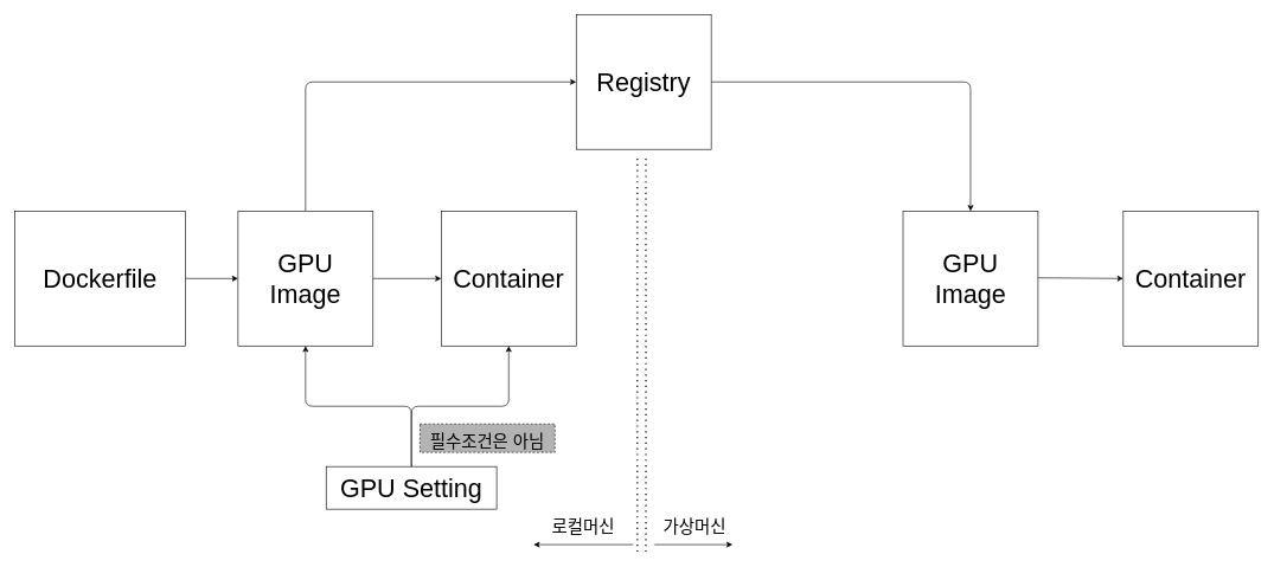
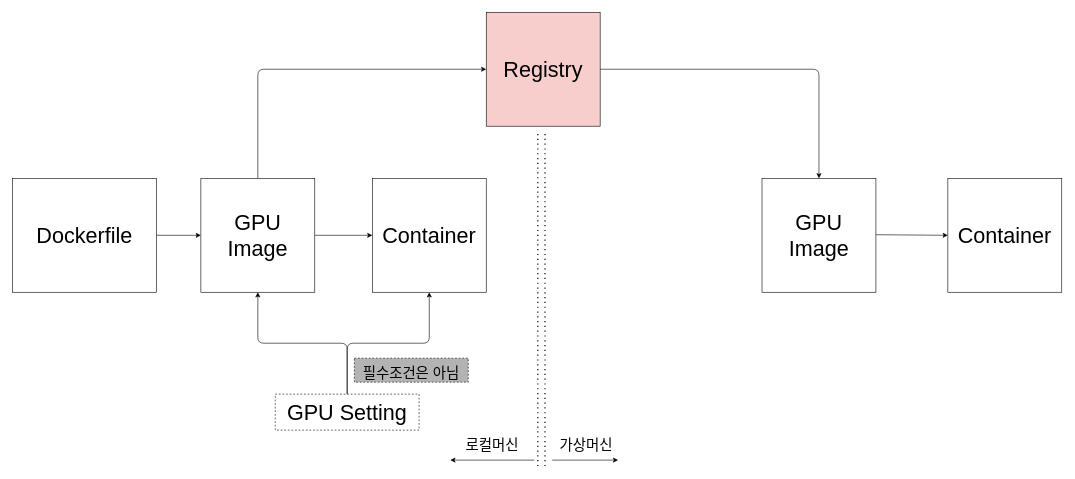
- <mxCell id="14" value="&lt;span style=&quot;font-size: 36px;&quot;&gt;Registry&lt;/span&gt;" style="whiteSpace=wrap;html=1;aspect=fixed;" parent="1" vertex="1"><mxGeometry x="810" y="20" width="190" height="190" as="geometry" /></mxCell>
+ <mxCell id="14" value="&lt;span style=&quot;font-size: 36px;&quot;&gt;Registry&lt;/span&gt;" style="whiteSpace=wrap;html=1;aspect=fixed;fillColor=#f8cecc;" parent="1" vertex="1"><mxGeometry x="810" y="20" width="190" height="190" as="geometry" /></mxCell>
- <mxCell id="9" value="GPU Setting" style="rounded=0;whiteSpace=wrap;html=1;fontSize=36;" parent="1" vertex="1"><mxGeometry x="458" y="657" width="240" height="60" as="geometry" /></mxCell>
+ <mxCell id="9" value="GPU Setting" style="rounded=0;whiteSpace=wrap;html=1;fontSize=36;dashed=1;" parent="1" vertex="1"><mxGeometry x="458" y="657" width="240" height="60" as="geometry" /></mxCell>
